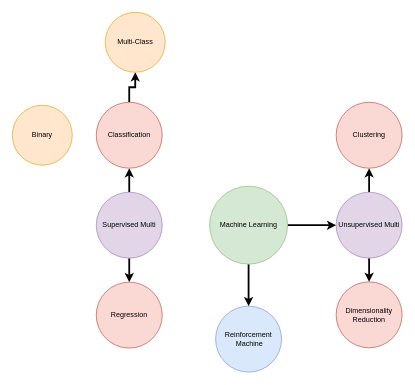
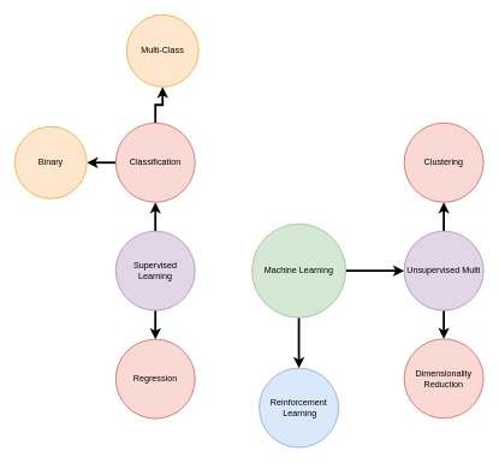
+ <mxCell id="16" value="" style="edgeStyle=orthogonalEdgeStyle;rounded=0;orthogonalLoop=1;jettySize=auto;html=1;strokeWidth=3;" edge="1" parent="1" source="17" target="19"><mxGeometry relative="1" as="geometry" /></mxCell>
- <mxCell id="11" value="Supervised Multi" style="ellipse;whiteSpace=wrap;html=1;aspect=fixed;fillColor=#e1d5e7;strokeColor=#9673a6;" vertex="1" parent="1"><mxGeometry x="160" y="320" width="110" height="110" as="geometry" /></mxCell>
+ <mxCell id="11" value="Supervised Learning" style="ellipse;whiteSpace=wrap;html=1;aspect=fixed;fillColor=#e1d5e7;strokeColor=#9673a6;" vertex="1" parent="1"><mxGeometry x="160" y="320" width="110" height="110" as="geometry" /></mxCell>
- <mxCell id="5" value="Reinforcement &amp;nbsp;Machine" style="ellipse;whiteSpace=wrap;html=1;aspect=fixed;fillColor=#dae8fc;strokeColor=#6c8ebf;" vertex="1" parent="1"><mxGeometry x="359" y="510" width="110" height="110" as="geometry" /></mxCell>
+ <mxCell id="5" value="Reinforcement &amp;nbsp;Learning" style="ellipse;whiteSpace=wrap;html=1;aspect=fixed;fillColor=#dae8fc;strokeColor=#6c8ebf;" vertex="1" parent="1"><mxGeometry x="359" y="510" width="110" height="110" as="geometry" /></mxCell>
